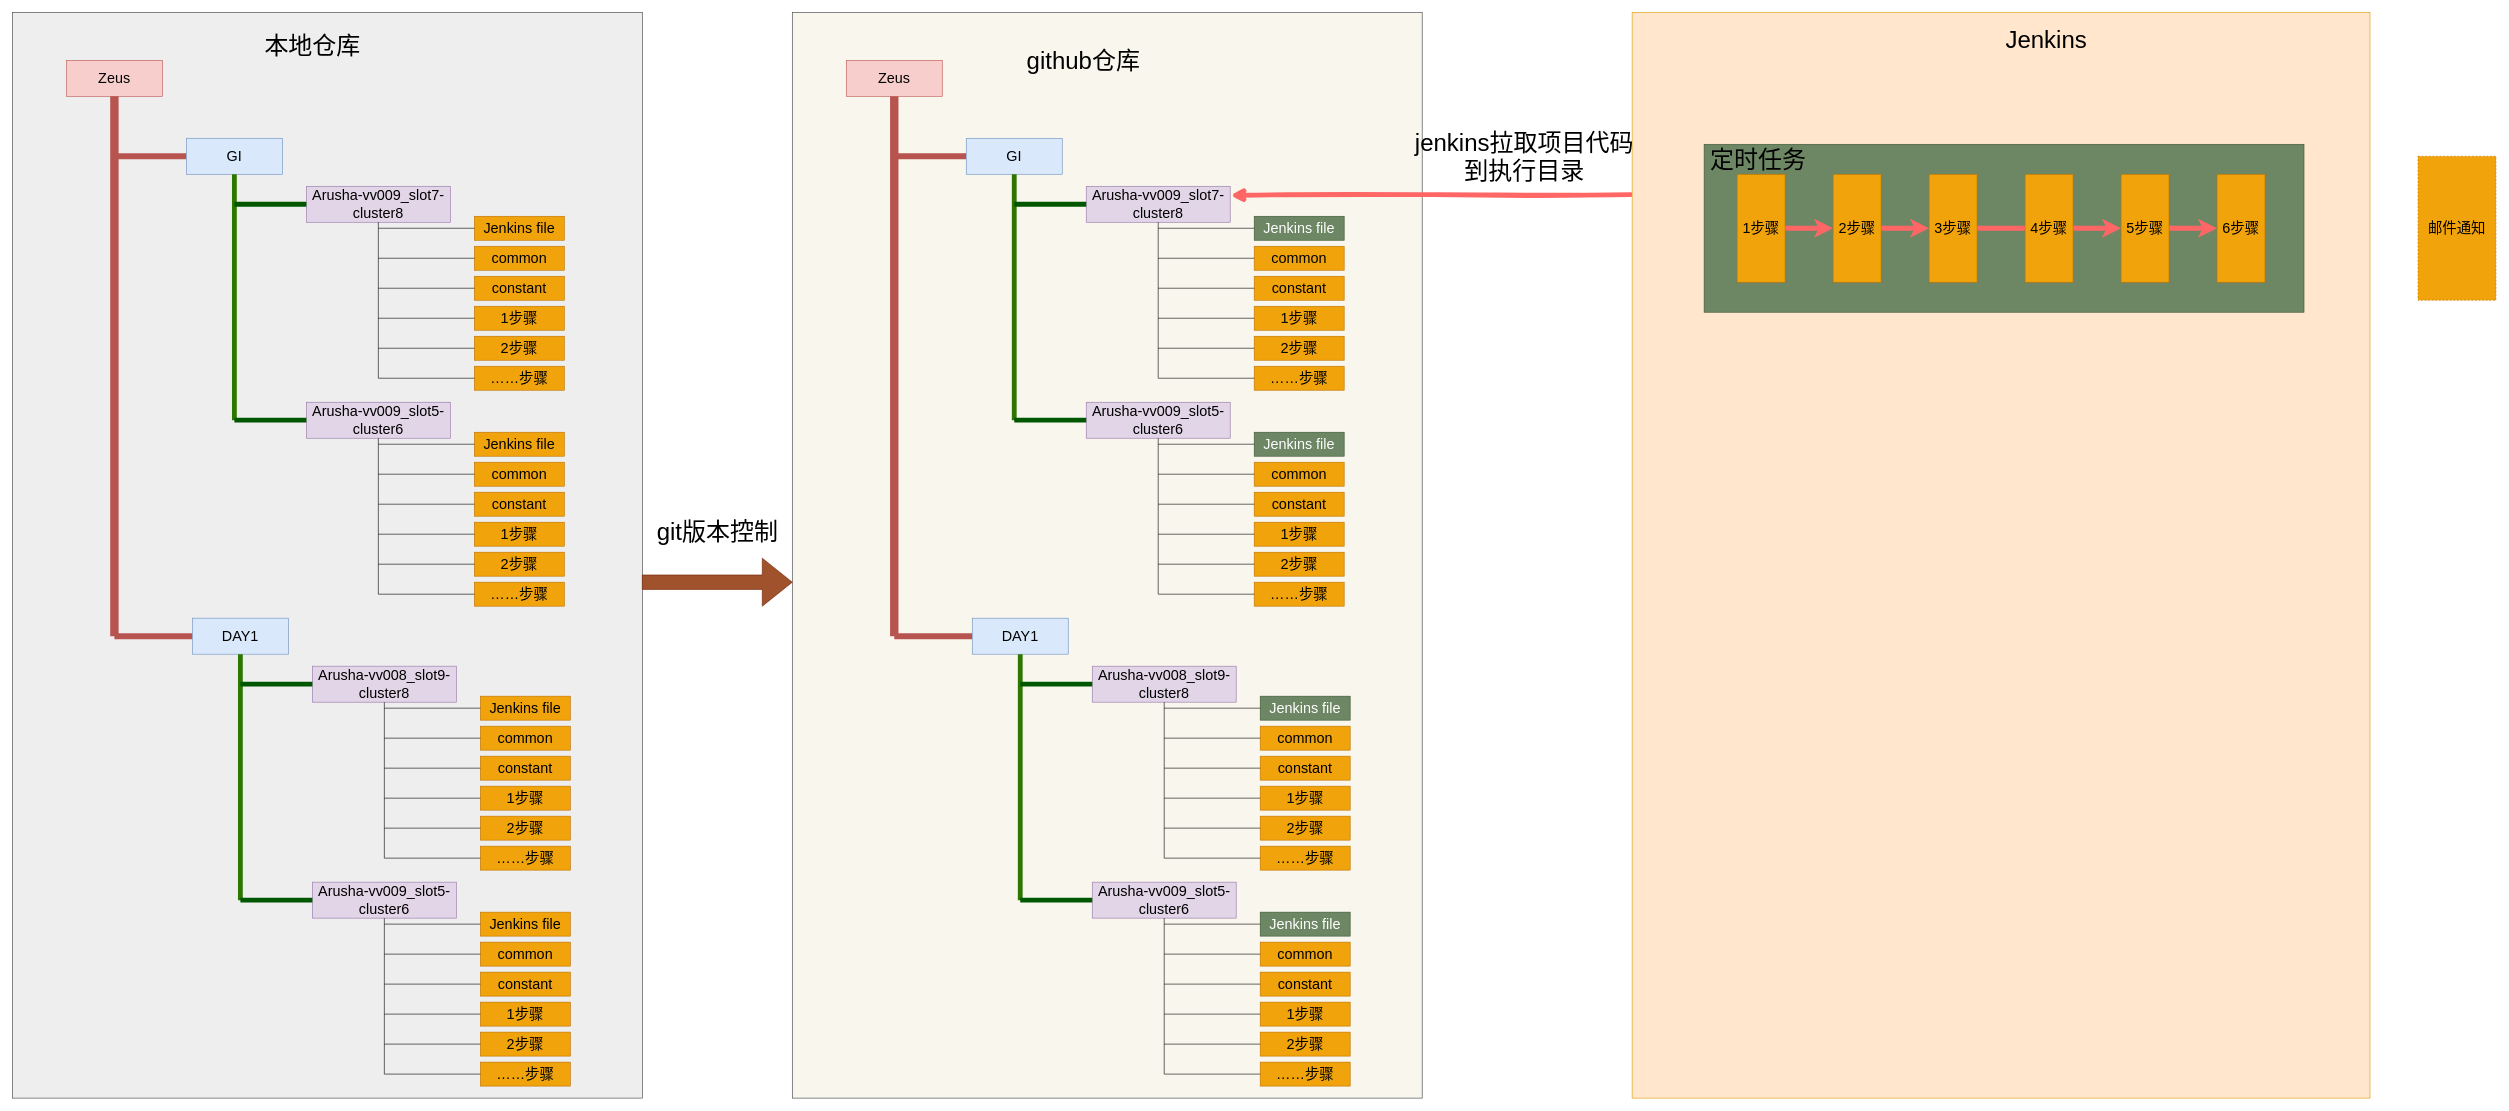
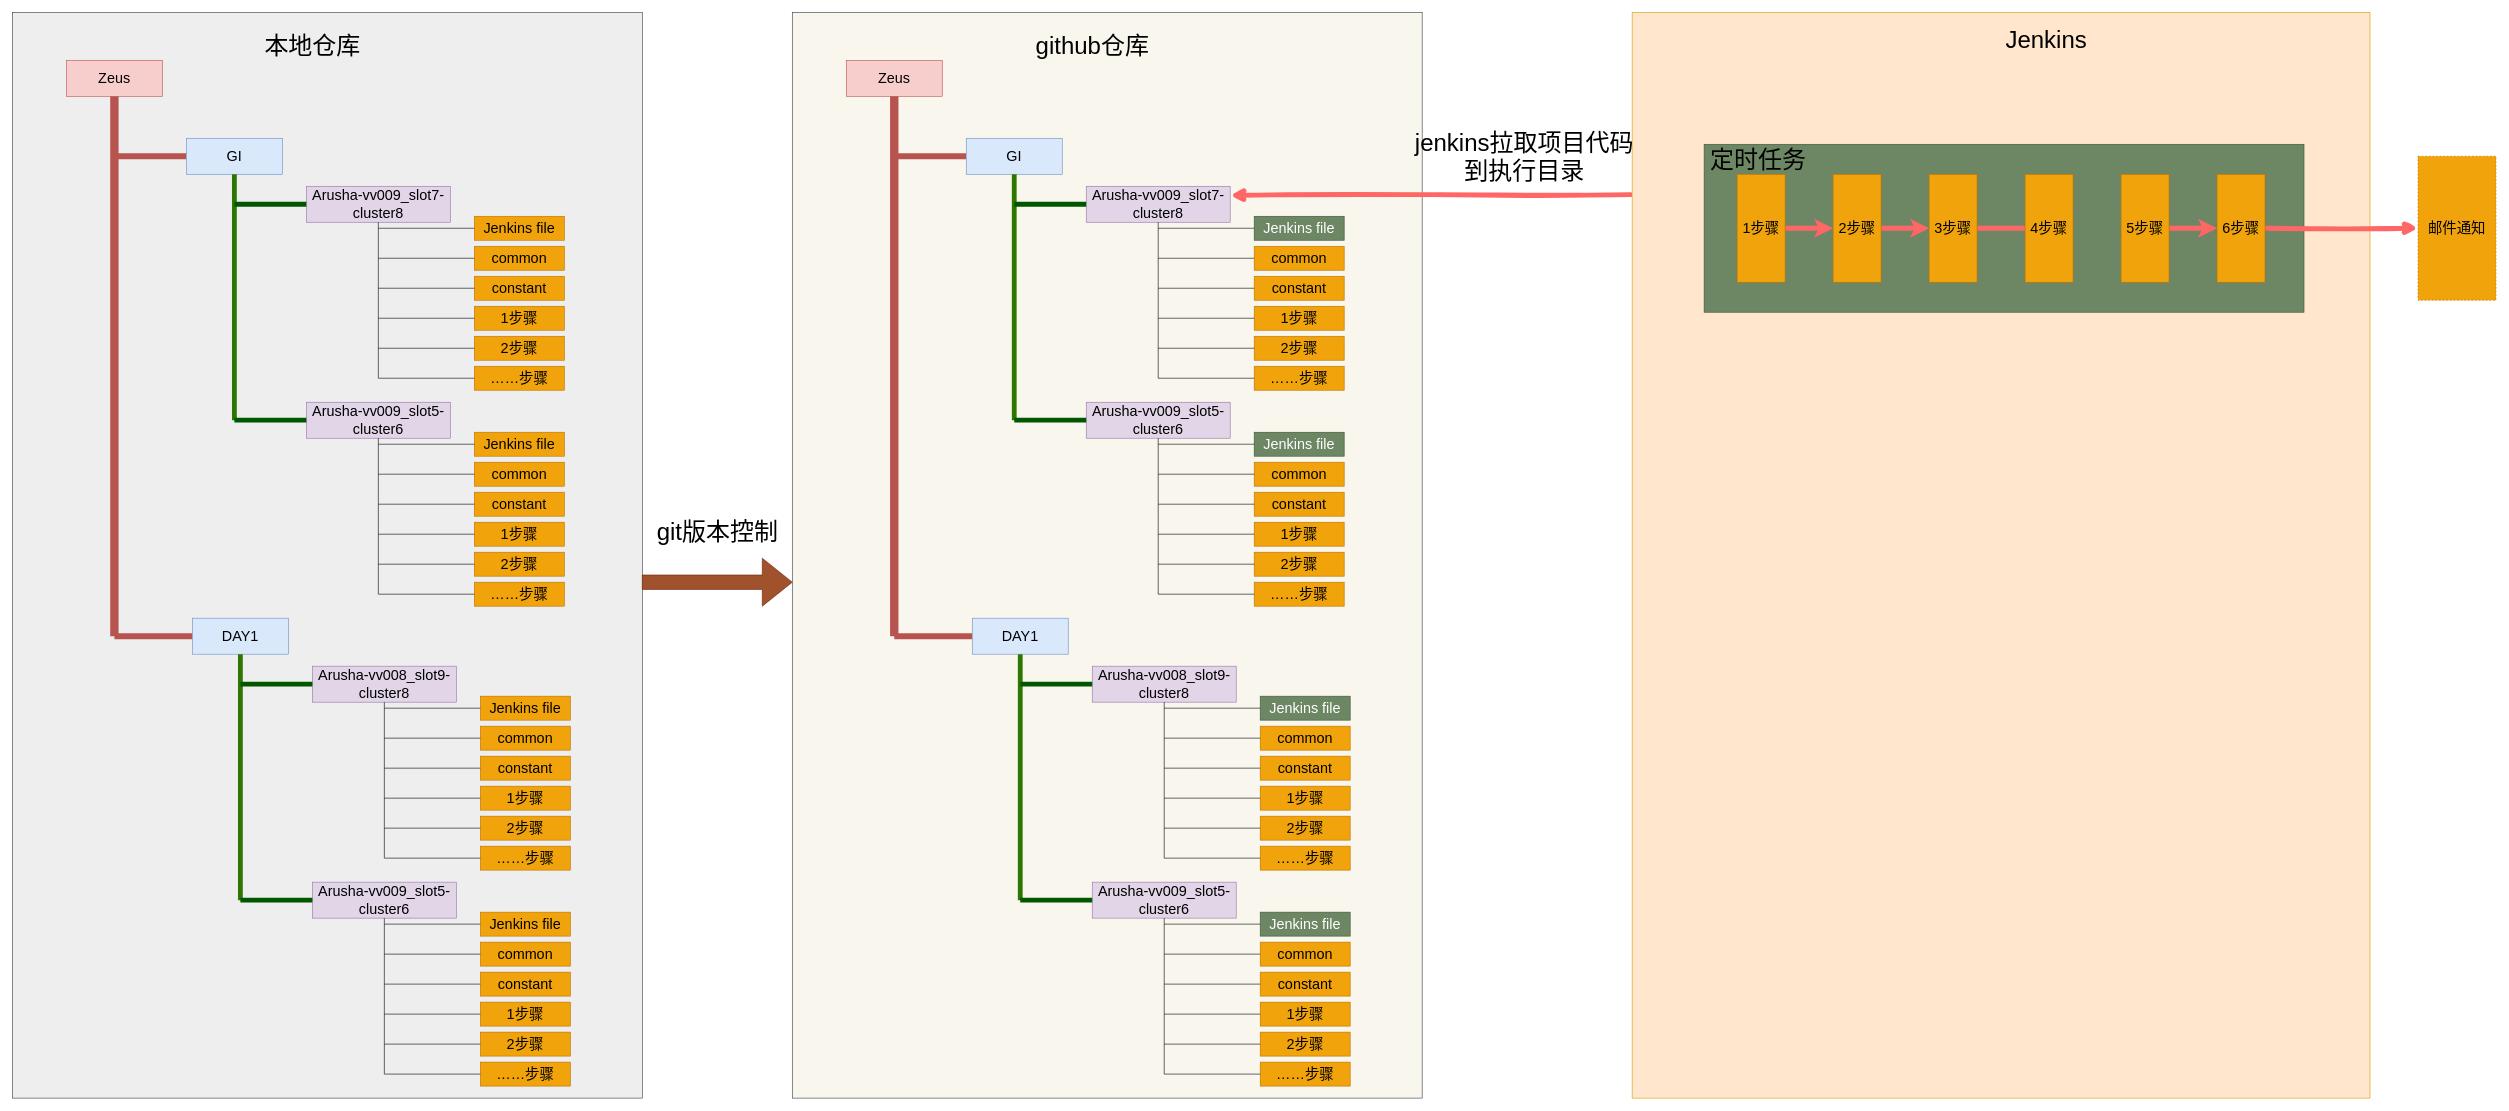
- <mxCell id="141" value="github仓库" style="text;html=1;align=center;verticalAlign=middle;resizable=0;points=[];autosize=1;strokeColor=none;fillColor=none;fontSize=40;" vertex="1" parent="1"><mxGeometry x="1705" y="75" width="200" height="50" as="geometry" /></mxCell>
+ <mxCell id="141" value="github仓库" style="text;html=1;align=center;verticalAlign=middle;resizable=0;points=[];autosize=1;strokeColor=none;fillColor=none;fontSize=40;" vertex="1" parent="1"><mxGeometry x="1720" y="50" width="200" height="50" as="geometry" /></mxCell>
- <mxCell id="153" value="" style="edgeStyle=orthogonalEdgeStyle;rounded=0;orthogonalLoop=1;jettySize=auto;html=1;fontSize=40;strokeColor=#FF6666;strokeWidth=8;" edge="1" parent="1" source="154" target="156"><mxGeometry relative="1" as="geometry" /></mxCell>
+ <mxCell id="157" value="" style="edgeStyle=orthogonalEdgeStyle;rounded=0;sketch=1;orthogonalLoop=1;jettySize=auto;html=1;fontSize=40;strokeColor=#FF6666;strokeWidth=8;" edge="1" parent="1" source="158" target="159"><mxGeometry relative="1" as="geometry" /></mxCell>
